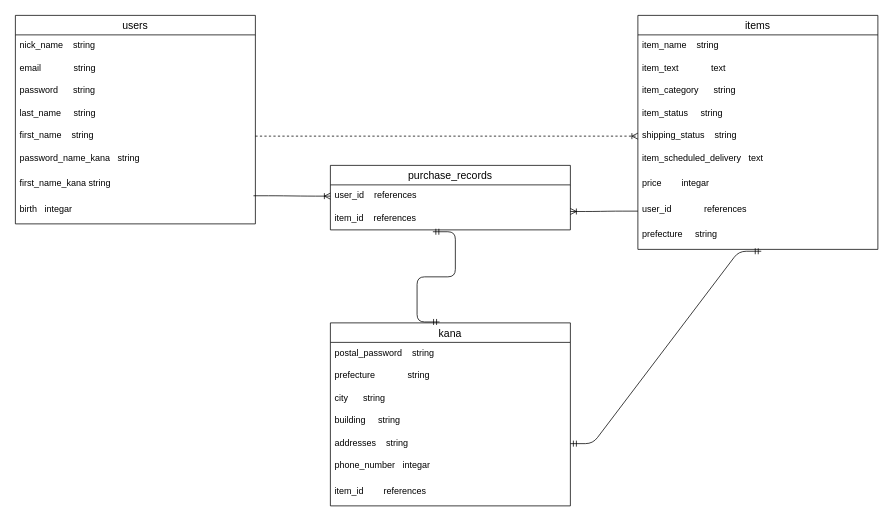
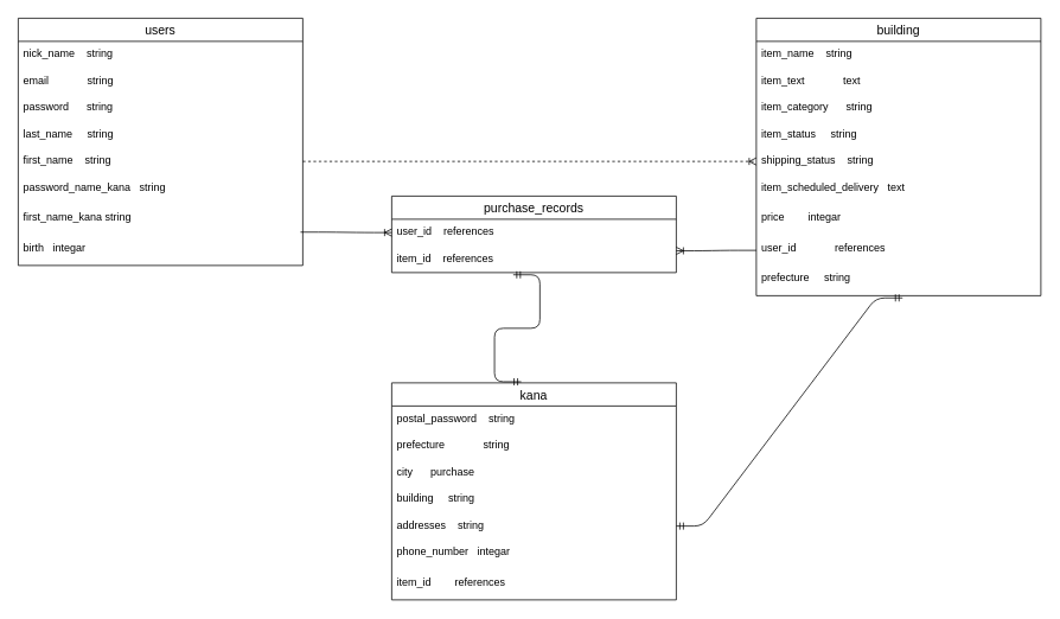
- <mxCell id="11" value="items" style="swimlane;fontStyle=0;childLayout=stackLayout;horizontal=1;startSize=26;horizontalStack=0;resizeParent=1;resizeParentMax=0;resizeLast=0;collapsible=1;marginBottom=0;align=center;fontSize=14;" parent="1" vertex="1"><mxGeometry x="850" y="20" width="320" height="312" as="geometry" /></mxCell>
+ <mxCell id="11" value="building" style="swimlane;fontStyle=0;childLayout=stackLayout;horizontal=1;startSize=26;horizontalStack=0;resizeParent=1;resizeParentMax=0;resizeLast=0;collapsible=1;marginBottom=0;align=center;fontSize=14;" parent="1" vertex="1"><mxGeometry x="850" y="20" width="320" height="312" as="geometry" /></mxCell>
- <mxCell id="24" value="city      string" style="text;strokeColor=none;fillColor=none;spacingLeft=4;spacingRight=4;overflow=hidden;rotatable=0;points=[[0,0.5],[1,0.5]];portConstraint=eastwest;fontSize=12;" vertex="1" parent="21"><mxGeometry y="86" width="320" height="30" as="geometry" /></mxCell>
+ <mxCell id="24" value="city      purchase" style="text;strokeColor=none;fillColor=none;spacingLeft=4;spacingRight=4;overflow=hidden;rotatable=0;points=[[0,0.5],[1,0.5]];portConstraint=eastwest;fontSize=12;" vertex="1" parent="21"><mxGeometry y="86" width="320" height="30" as="geometry" /></mxCell>
